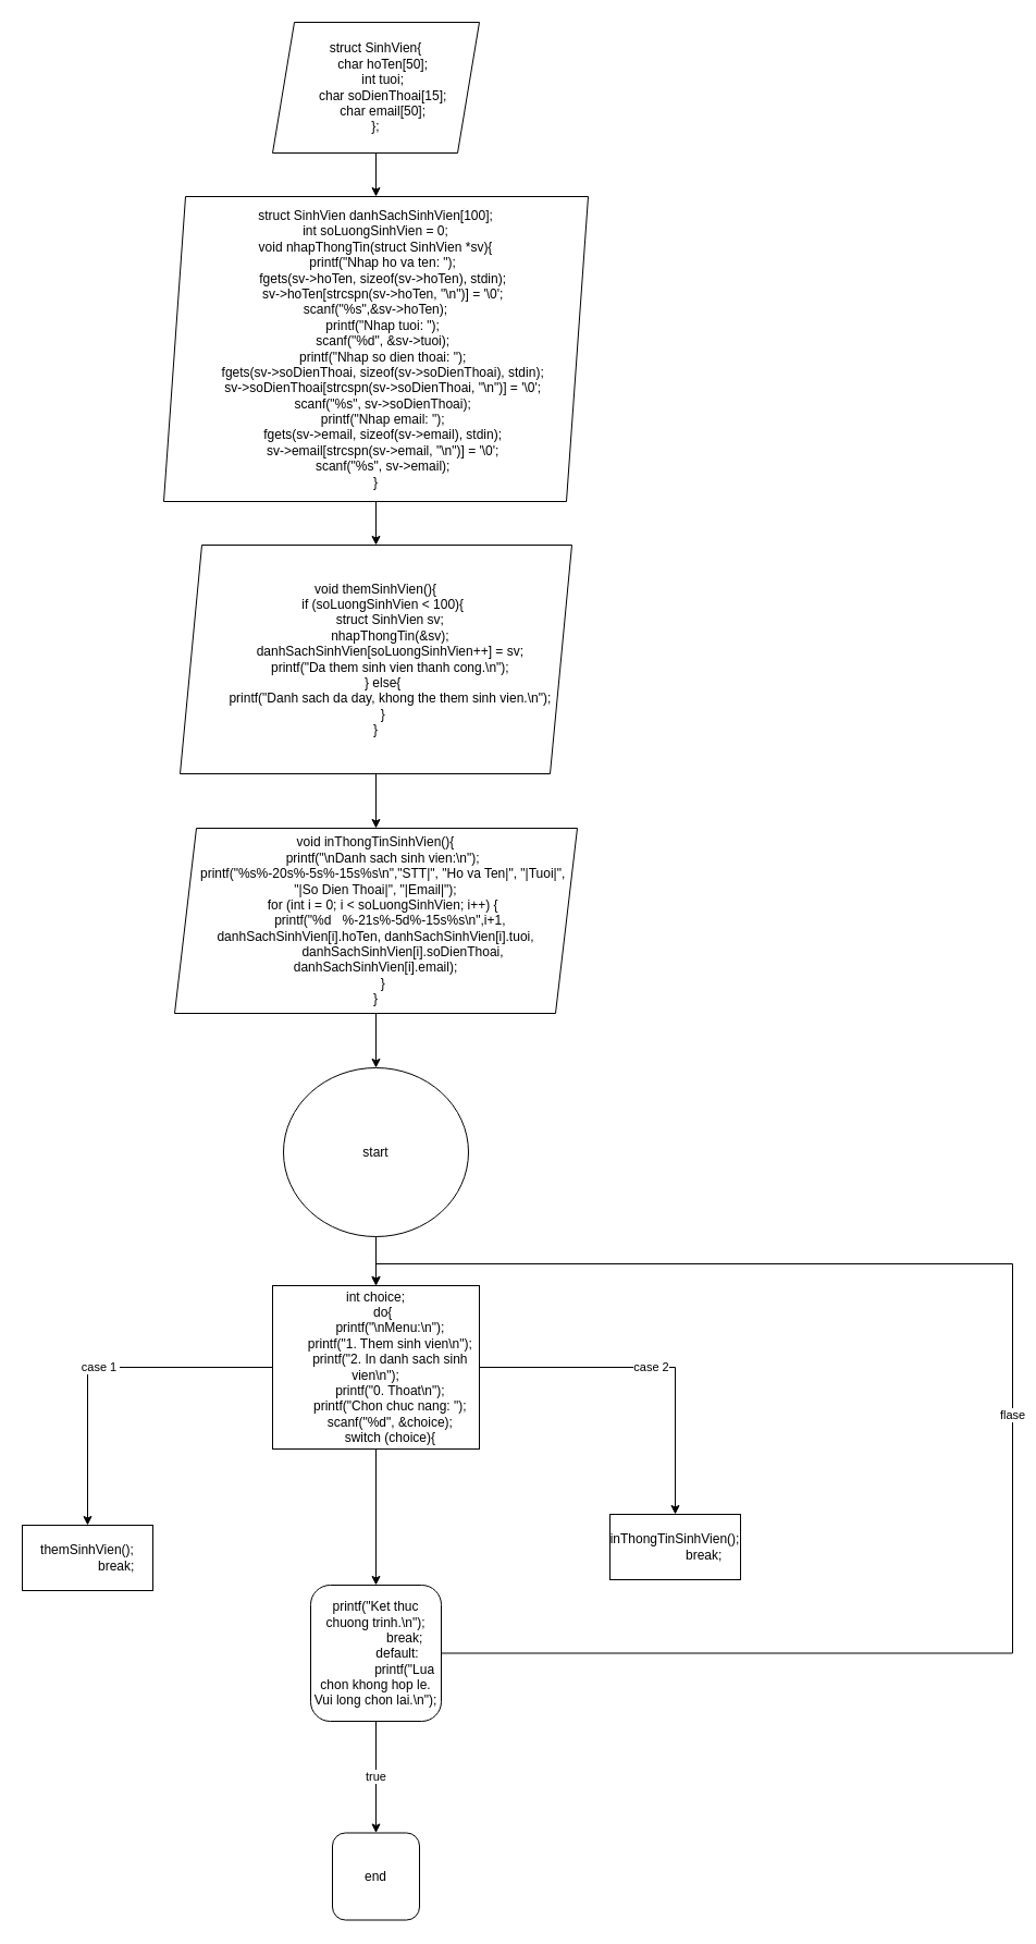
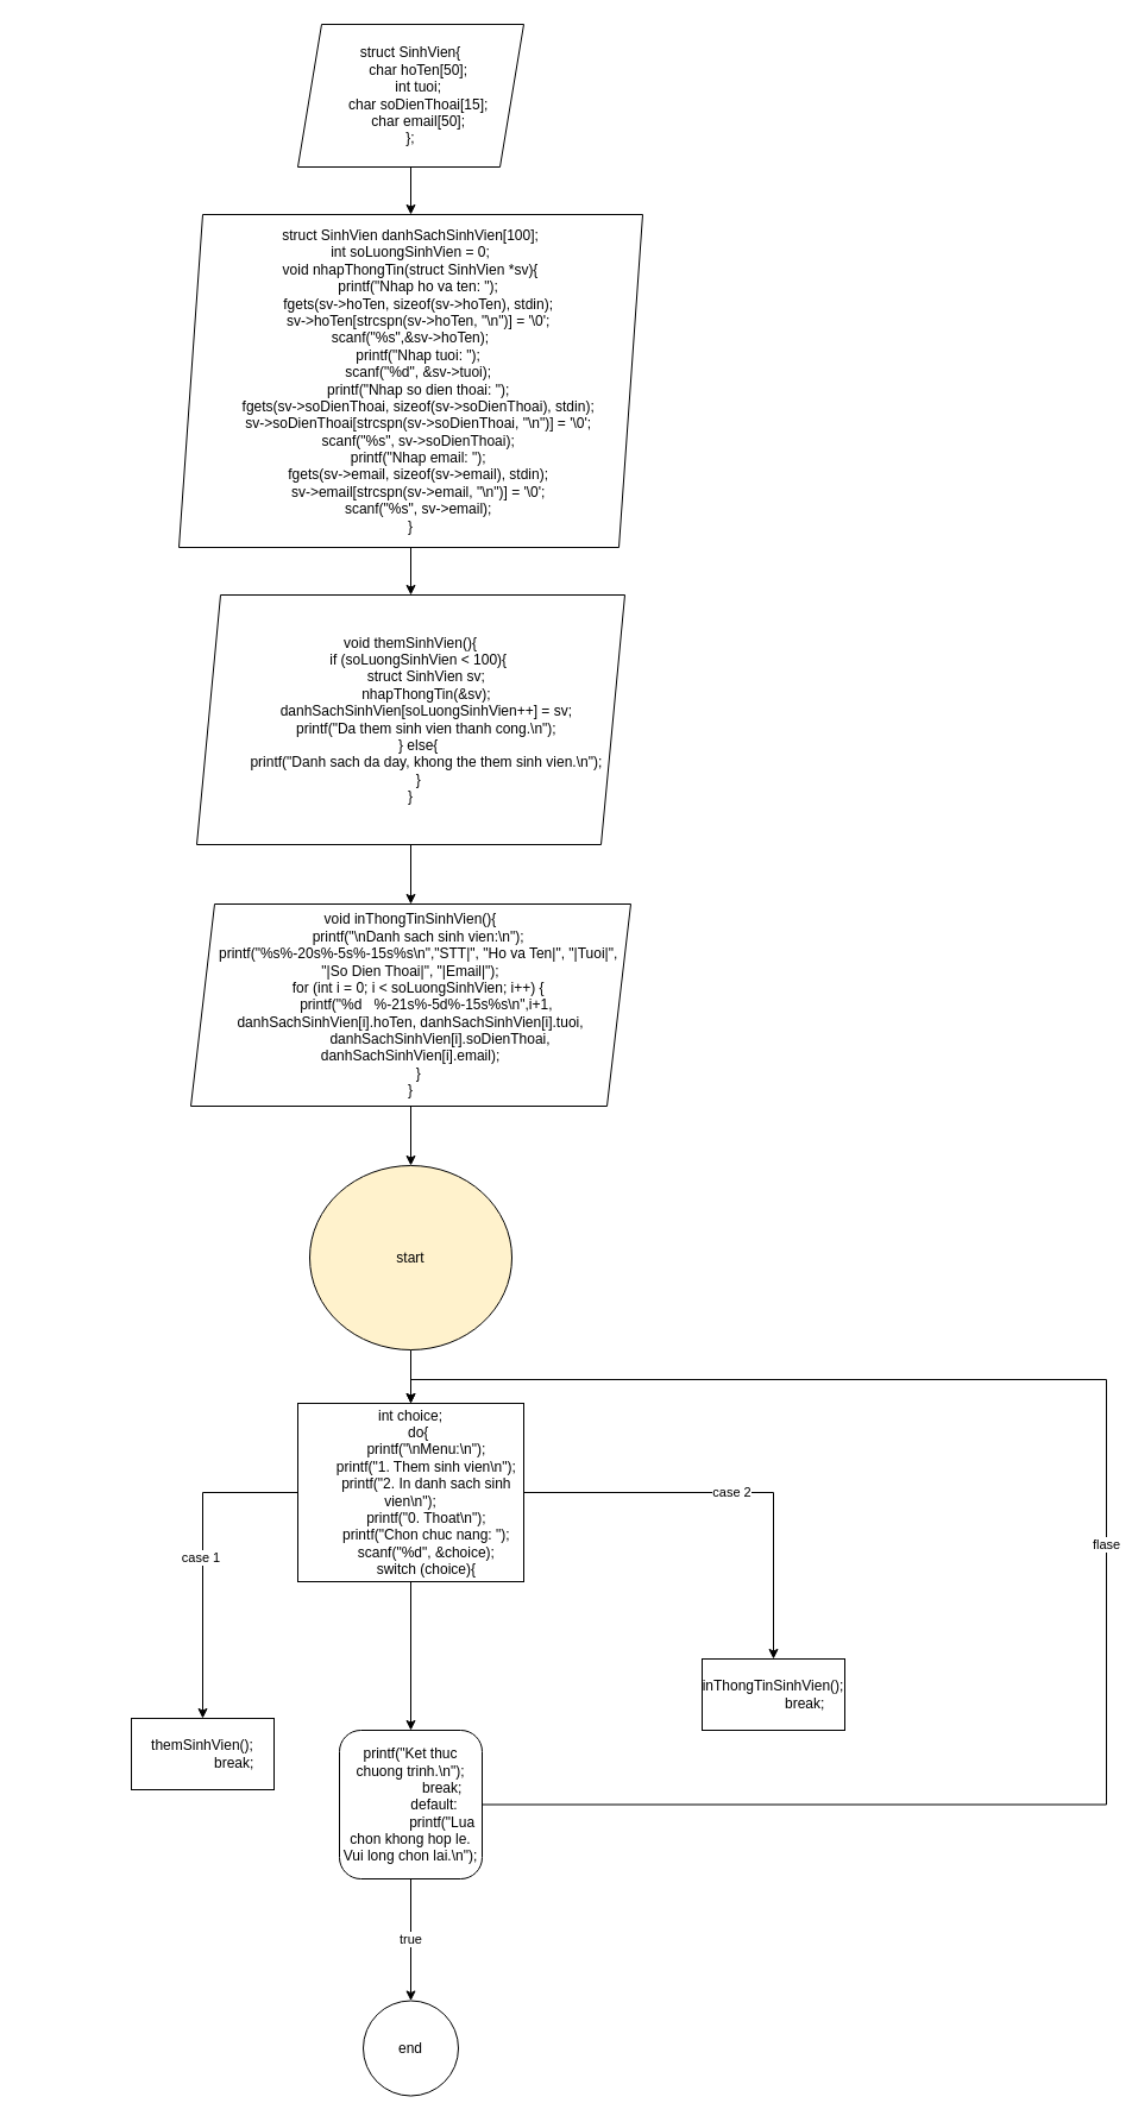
- <mxCell id="11" value="start" style="ellipse;whiteSpace=wrap;html=1;" vertex="1" parent="1"><mxGeometry x="260" y="980" width="170" height="155" as="geometry" /></mxCell>
+ <mxCell id="11" value="start" style="ellipse;whiteSpace=wrap;html=1;fillColor=#fff2cc;" vertex="1" parent="1"><mxGeometry x="260" y="980" width="170" height="155" as="geometry" /></mxCell>
- <mxCell id="17" value="inThongTinSinhVien();&#10;                break;" style="whiteSpace=wrap;html=1;" vertex="1" parent="1"><mxGeometry x="560" y="1390" width="120" height="60" as="geometry" /></mxCell>
+ <mxCell id="17" value="inThongTinSinhVien();&#10;                break;" style="whiteSpace=wrap;html=1;" vertex="1" parent="1"><mxGeometry x="590" y="1395" width="120" height="60" as="geometry" /></mxCell>
- <mxCell id="16" value="themSinhVien();&#10;                break;" style="whiteSpace=wrap;html=1;" vertex="1" parent="1"><mxGeometry x="20" y="1400" width="120" height="60" as="geometry" /></mxCell>
+ <mxCell id="16" value="themSinhVien();&#10;                break;" style="whiteSpace=wrap;html=1;" vertex="1" parent="1"><mxGeometry x="110" y="1445" width="120" height="60" as="geometry" /></mxCell>
- <mxCell id="21" value="end" style="whiteSpace=wrap;html=1;rounded=1;" vertex="1" parent="1"><mxGeometry x="305" y="1682.5" width="80" height="80" as="geometry" /></mxCell>
+ <mxCell id="21" value="end" style="ellipse;whiteSpace=wrap;html=1;rounded=1;" vertex="1" parent="1"><mxGeometry x="305" y="1682.5" width="80" height="80" as="geometry" /></mxCell>
